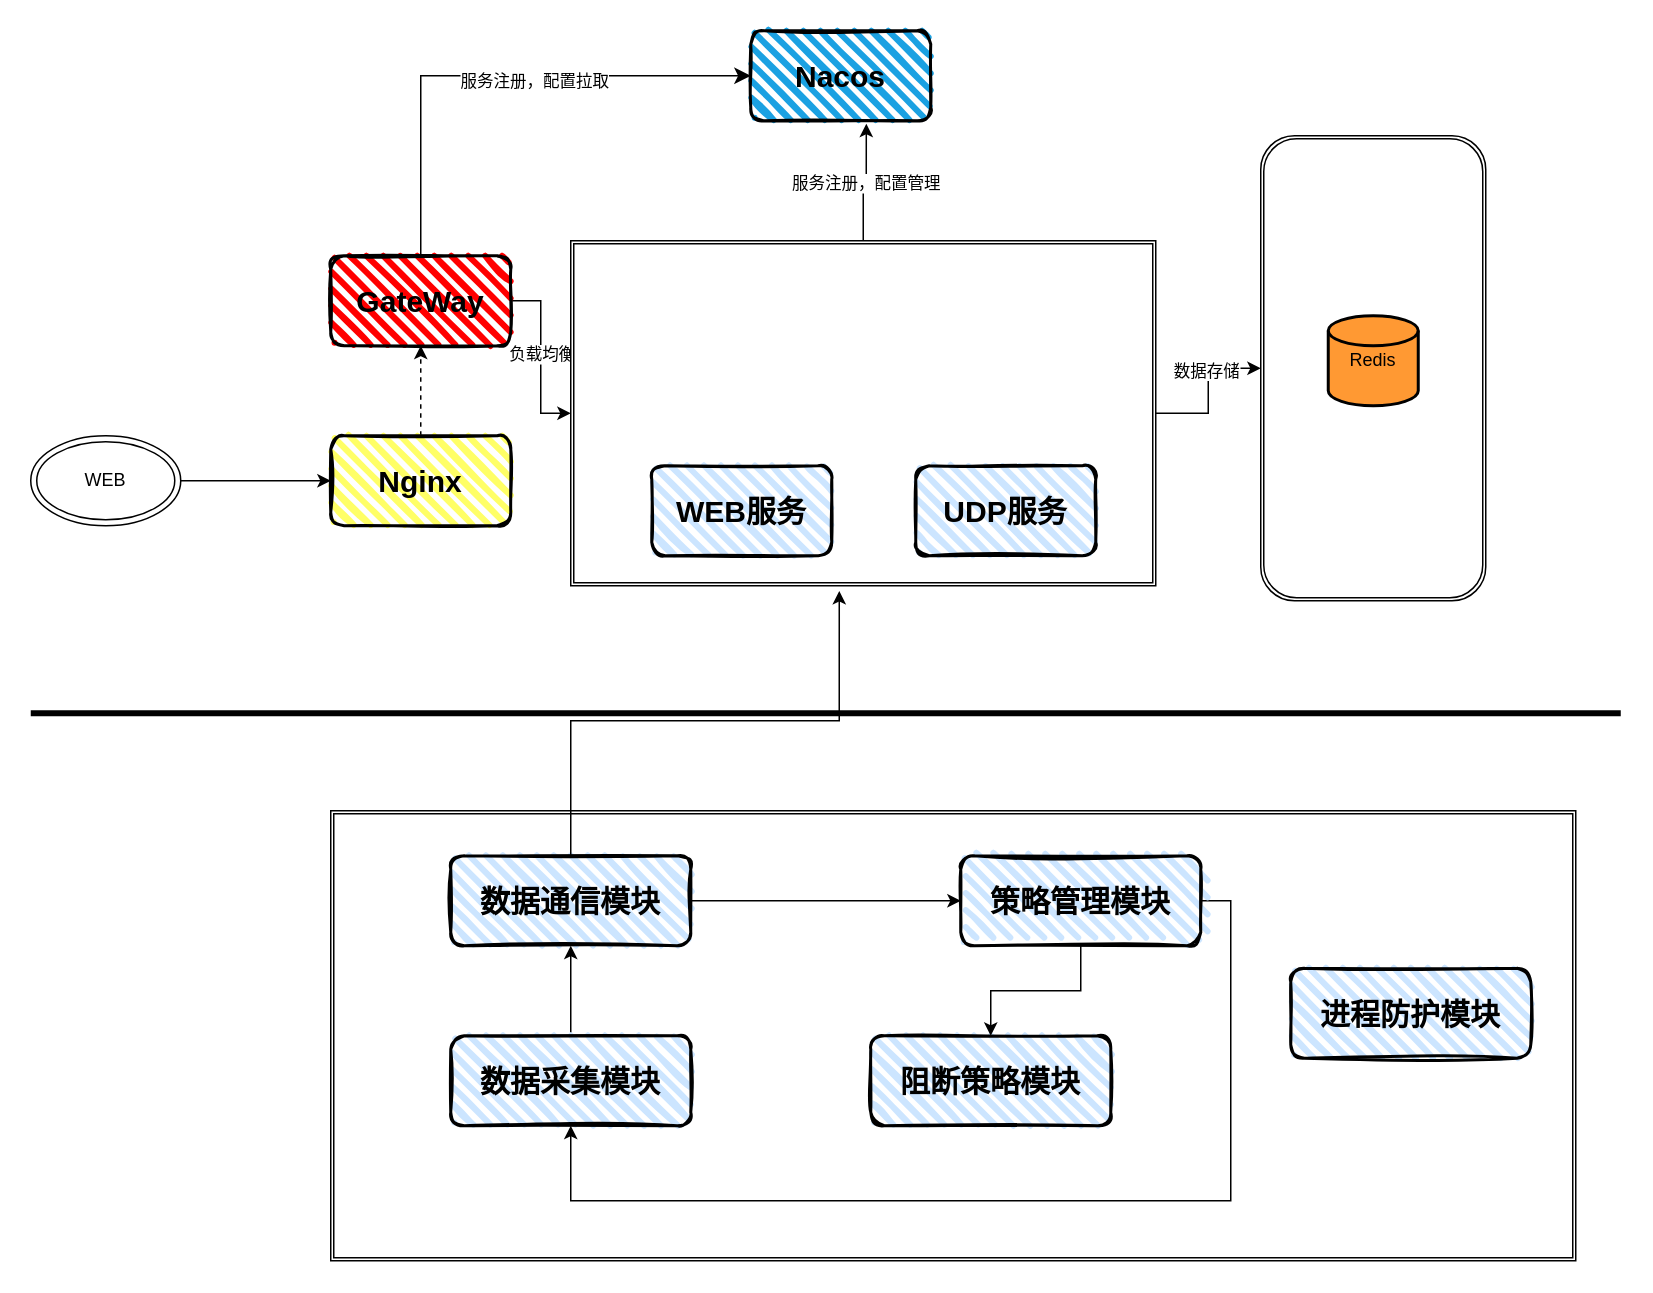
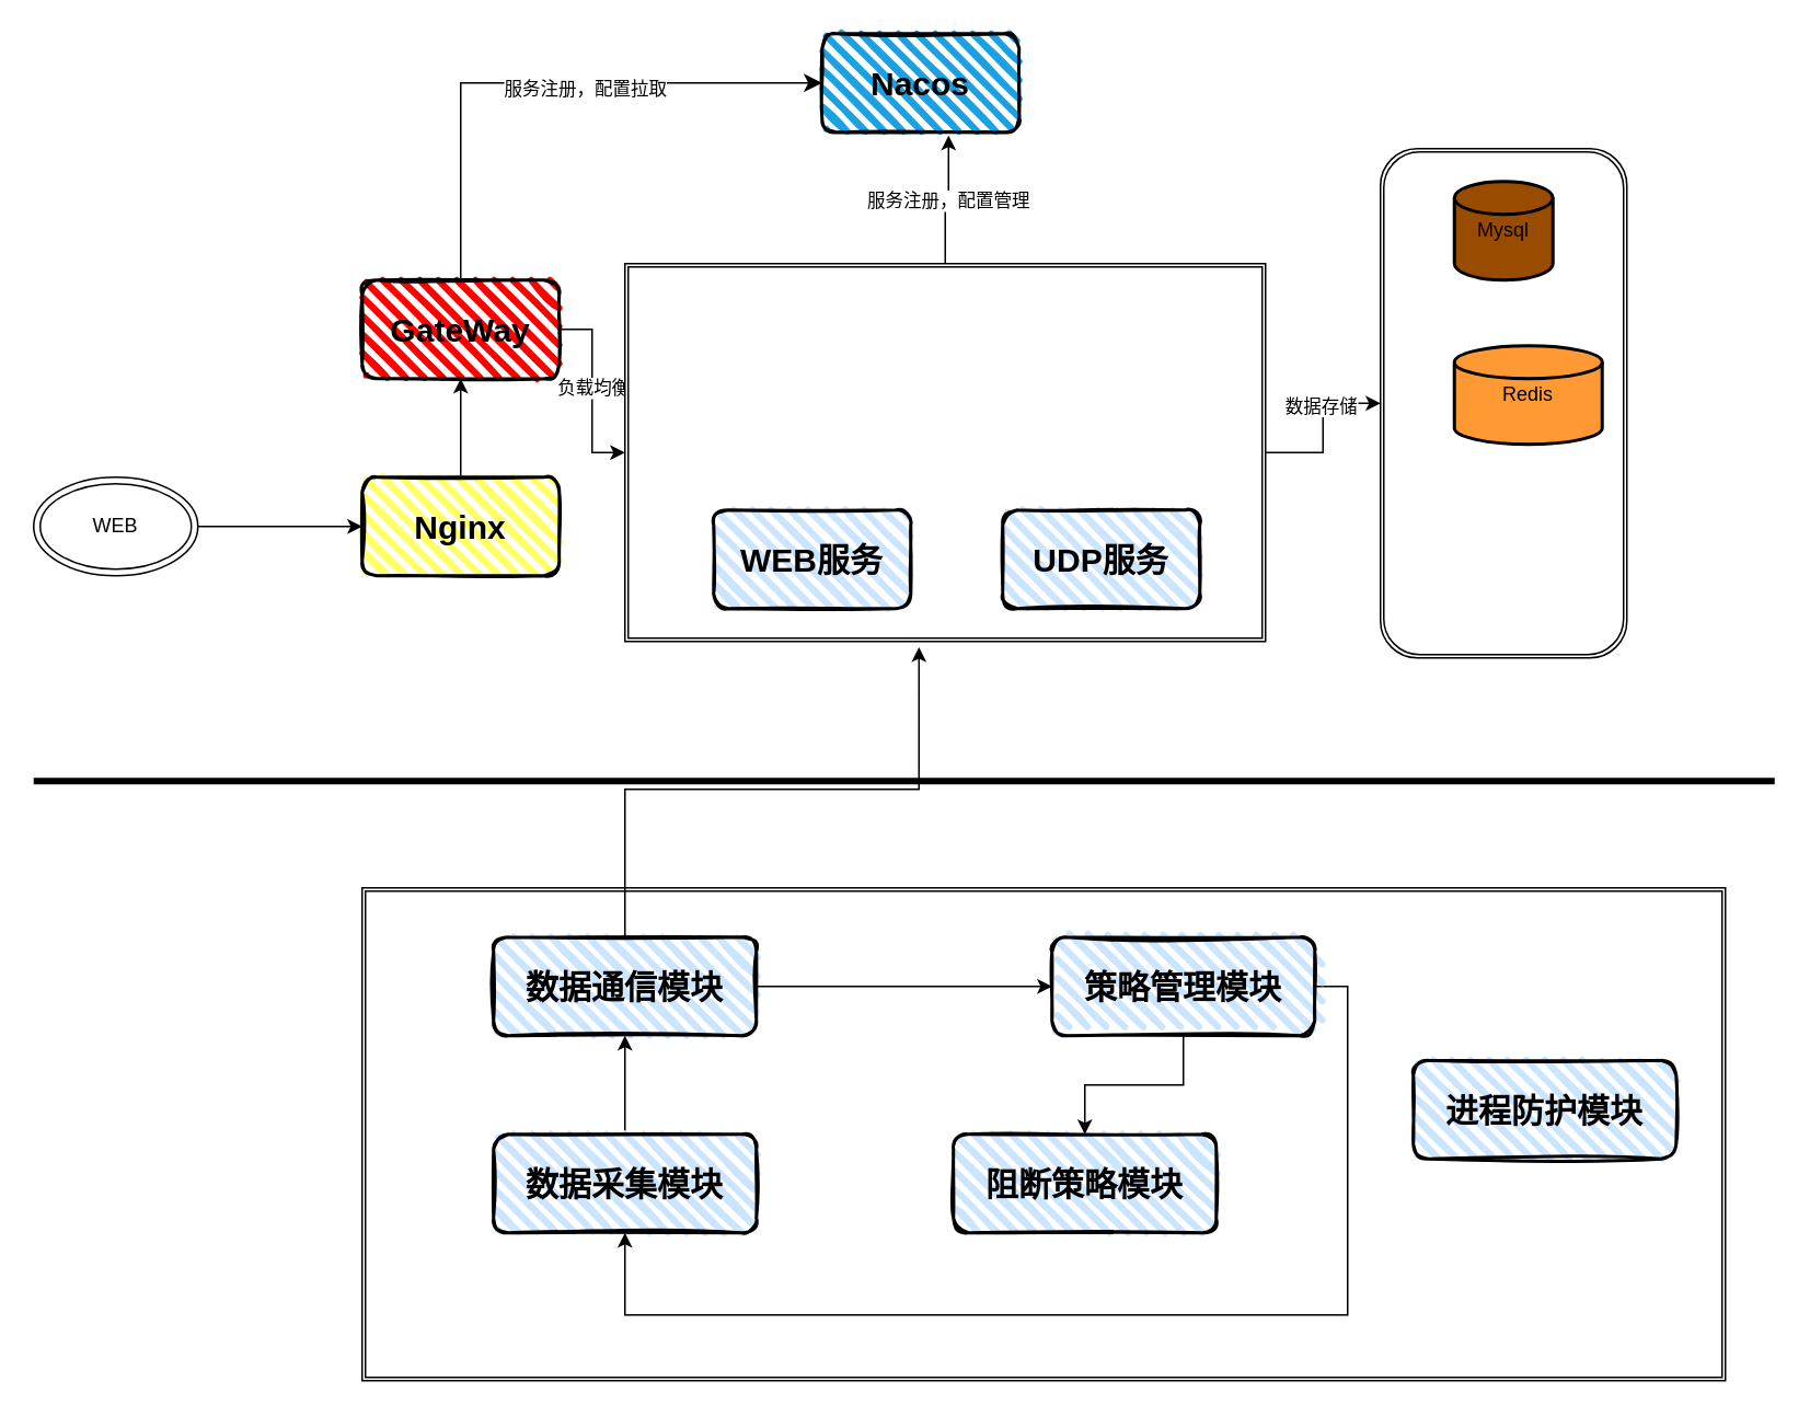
+ <mxCell id="21" value="Mysql" style="strokeWidth=2;html=1;shape=mxgraph.flowchart.database;whiteSpace=wrap;fillColor=#994C00;" parent="1" vertex="1"><mxGeometry x="885" y="110" width="60" height="60" as="geometry" /></mxCell>
- <mxCell id="22" value="Redis" style="strokeWidth=2;html=1;shape=mxgraph.flowchart.database;whiteSpace=wrap;fillColor=#FF9933;" parent="1" vertex="1"><mxGeometry x="885" y="210" width="60" height="60" as="geometry" /></mxCell>
+ <mxCell id="22" value="Redis" style="strokeWidth=2;html=1;shape=mxgraph.flowchart.database;whiteSpace=wrap;fillColor=#FF9933;" parent="1" vertex="1"><mxGeometry x="885" y="210" width="90" height="60" as="geometry" /></mxCell>
- <mxCell id="7" style="edgeStyle=orthogonalEdgeStyle;rounded=0;orthogonalLoop=1;jettySize=auto;html=1;exitX=0.5;exitY=0;exitDx=0;exitDy=0;entryX=0.5;entryY=1;entryDx=0;entryDy=0;dashed=1;" parent="1" source="8" target="6" edge="1"><mxGeometry relative="1" as="geometry" /></mxCell>
+ <mxCell id="7" style="edgeStyle=orthogonalEdgeStyle;rounded=0;orthogonalLoop=1;jettySize=auto;html=1;exitX=0.5;exitY=0;exitDx=0;exitDy=0;entryX=0.5;entryY=1;entryDx=0;entryDy=0;" parent="1" source="8" target="6" edge="1"><mxGeometry relative="1" as="geometry" /></mxCell>
